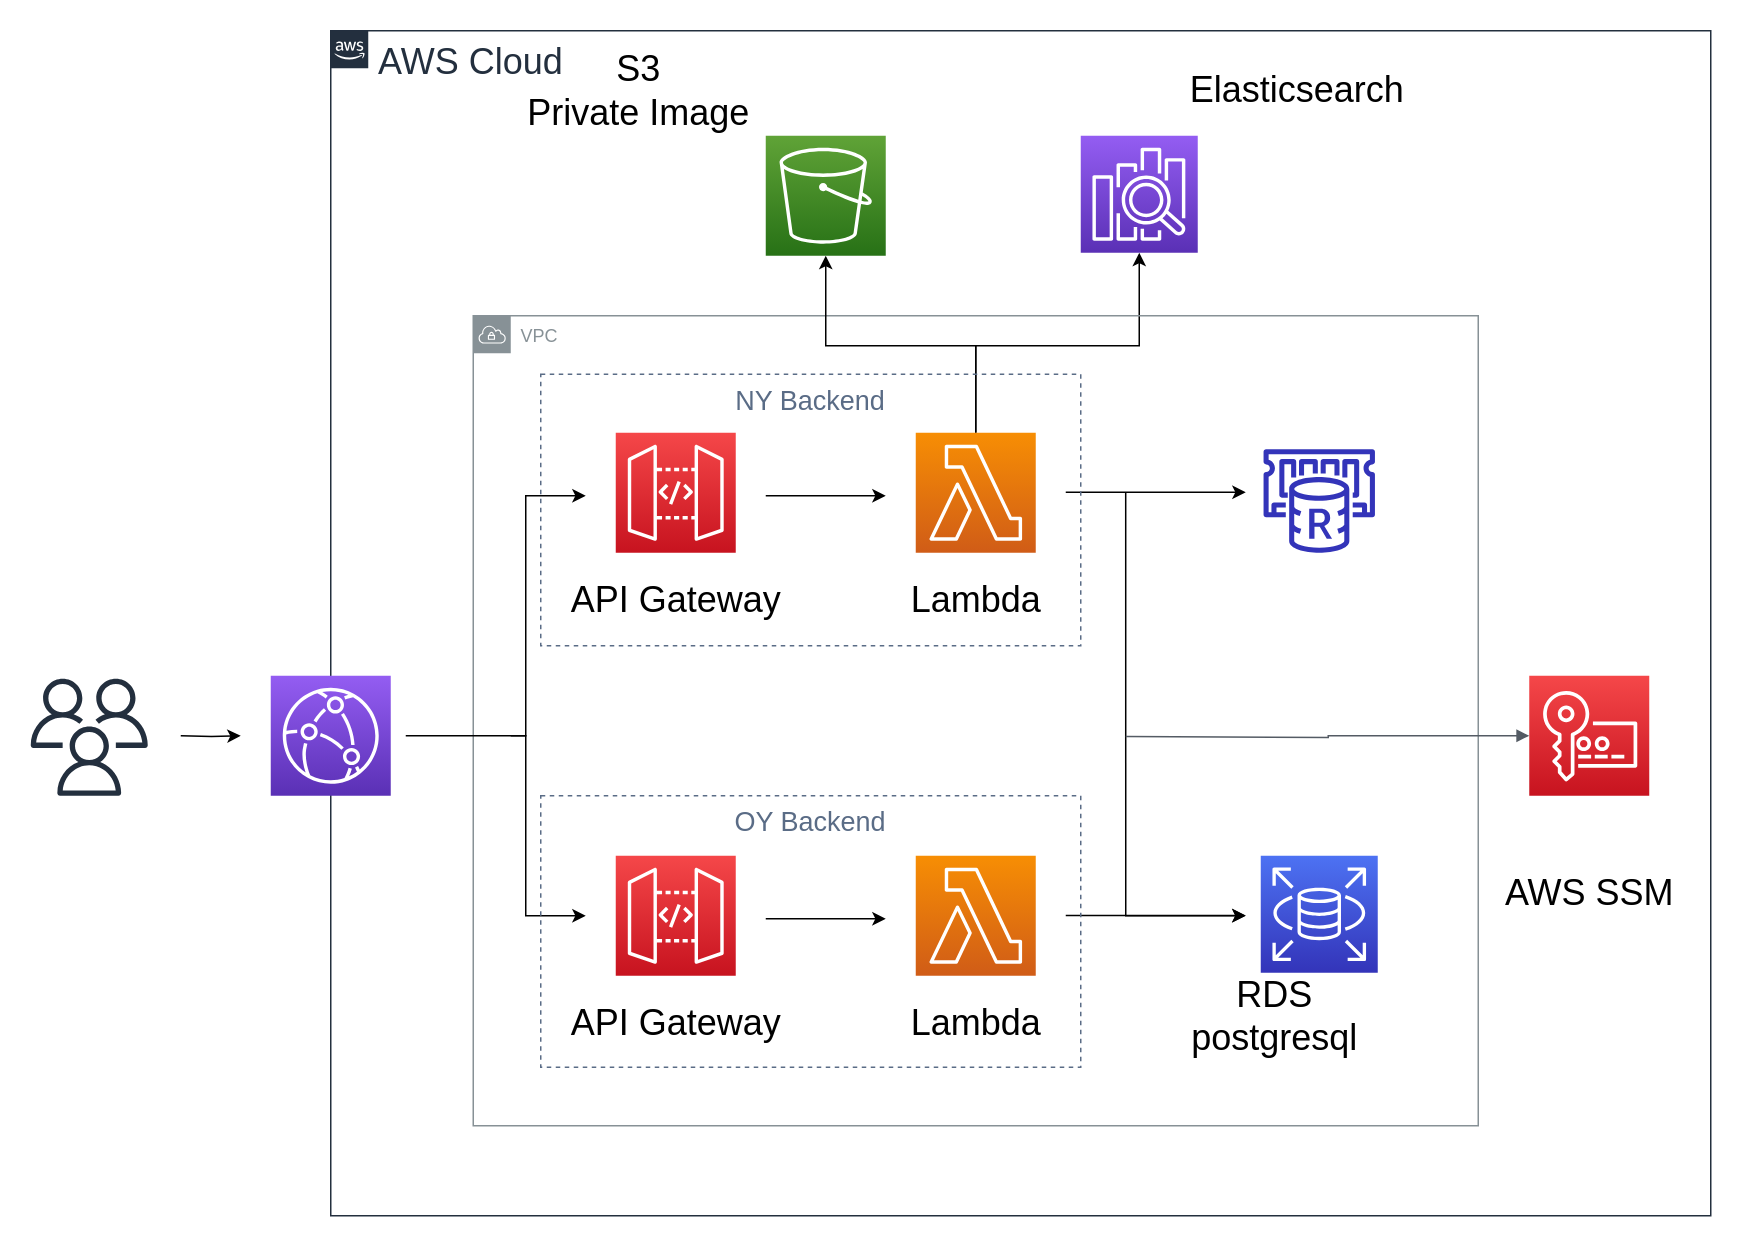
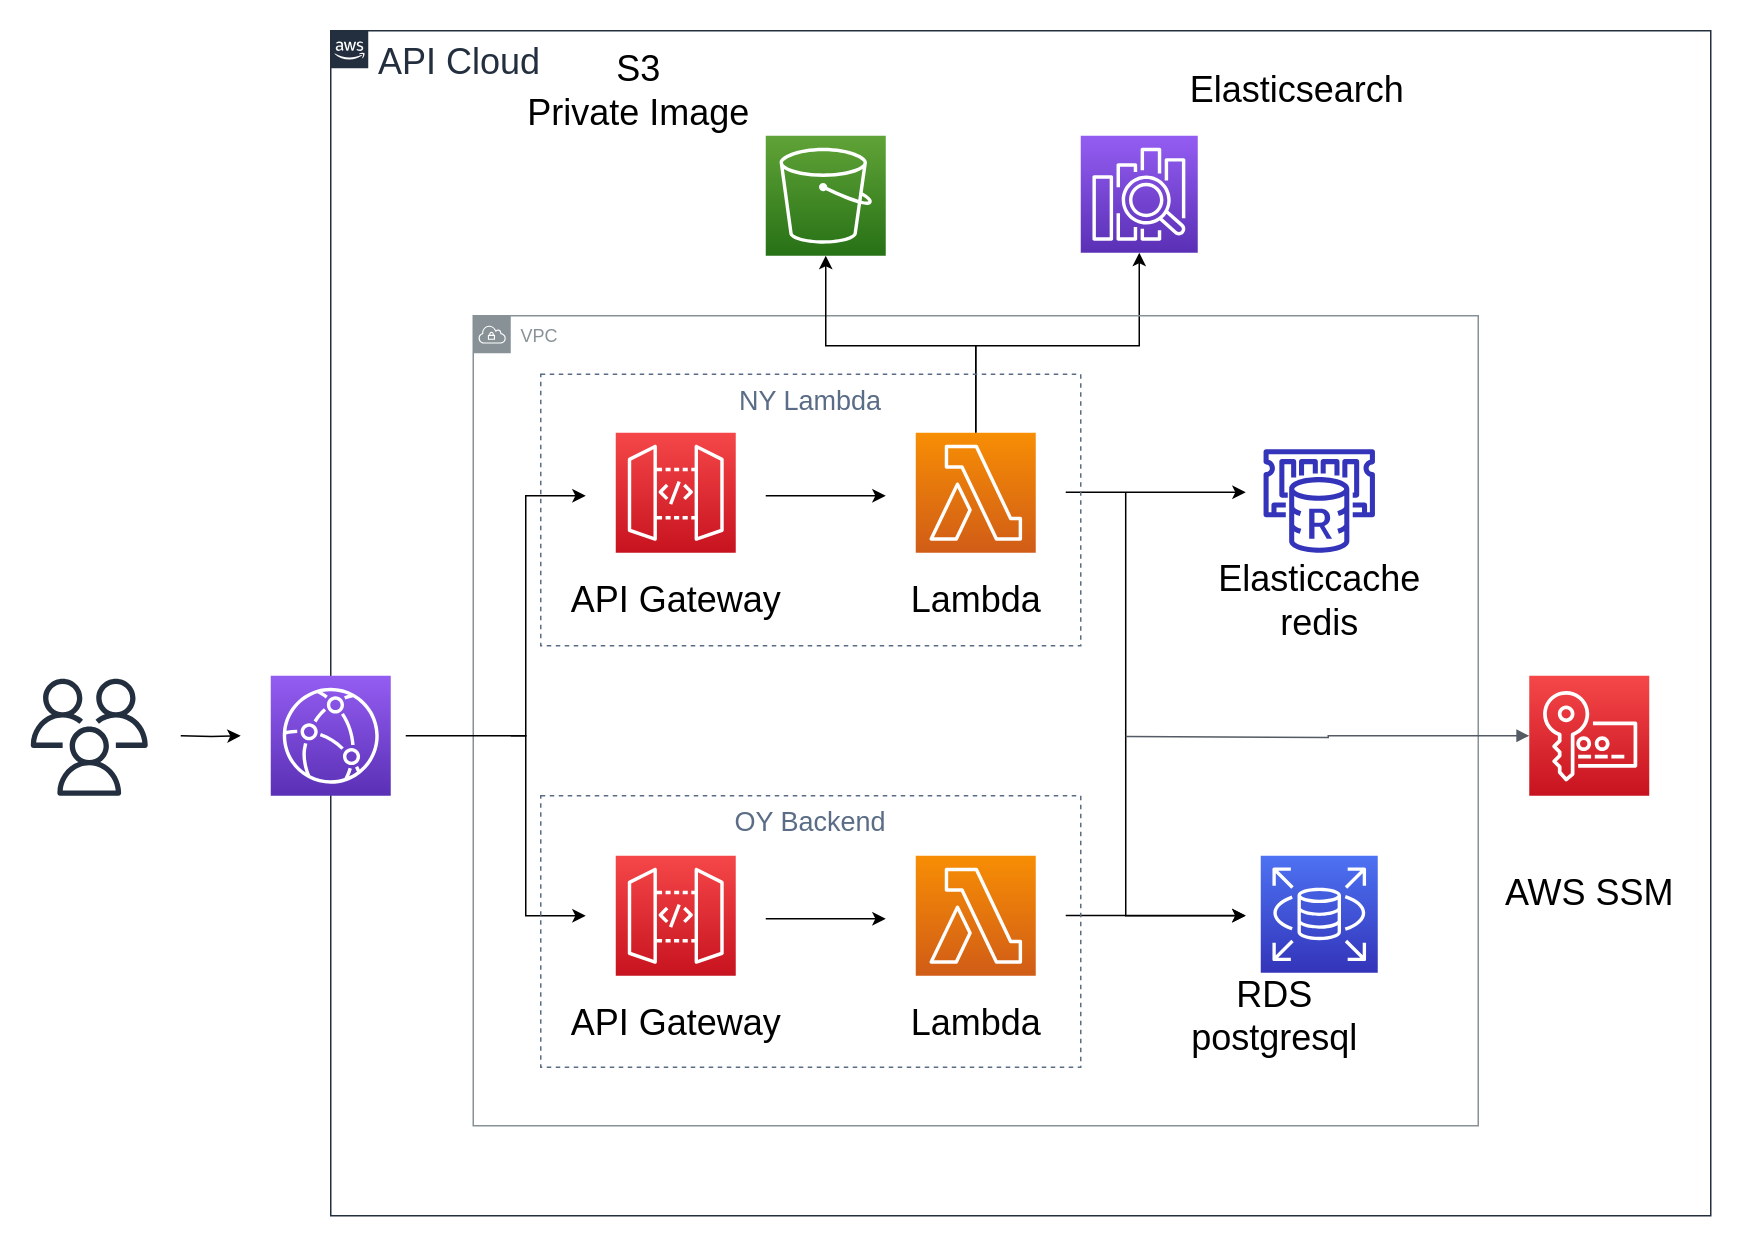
- <mxCell id="4" value="&lt;font style=&quot;font-size: 24px&quot;&gt;AWS Cloud&lt;/font&gt;" style="points=[[0,0],[0.25,0],[0.5,0],[0.75,0],[1,0],[1,0.25],[1,0.5],[1,0.75],[1,1],[0.75,1],[0.5,1],[0.25,1],[0,1],[0,0.75],[0,0.5],[0,0.25]];outlineConnect=0;gradientColor=none;html=1;whiteSpace=wrap;fontSize=12;fontStyle=0;shape=mxgraph.aws4.group;grIcon=mxgraph.aws4.group_aws_cloud_alt;strokeColor=#232F3E;fillColor=none;verticalAlign=top;align=left;spacingLeft=30;fontColor=#232F3E;dashed=0;" vertex="1" parent="1"><mxGeometry x="220" y="20" width="920" height="790" as="geometry" /></mxCell>
+ <mxCell id="4" value="&lt;font style=&quot;font-size: 24px&quot;&gt;API Cloud&lt;/font&gt;" style="points=[[0,0],[0.25,0],[0.5,0],[0.75,0],[1,0],[1,0.25],[1,0.5],[1,0.75],[1,1],[0.75,1],[0.5,1],[0.25,1],[0,1],[0,0.75],[0,0.5],[0,0.25]];outlineConnect=0;gradientColor=none;html=1;whiteSpace=wrap;fontSize=12;fontStyle=0;shape=mxgraph.aws4.group;grIcon=mxgraph.aws4.group_aws_cloud_alt;strokeColor=#232F3E;fillColor=none;verticalAlign=top;align=left;spacingLeft=30;fontColor=#232F3E;dashed=0;" vertex="1" parent="1"><mxGeometry x="220" y="20" width="920" height="790" as="geometry" /></mxCell>
- <mxCell id="36" value="NY Backend" style="fillColor=none;strokeColor=#5A6C86;dashed=1;verticalAlign=top;fontStyle=0;fontColor=#5A6C86;fontSize=18;" vertex="1" parent="1"><mxGeometry x="360" y="249" width="360" height="181" as="geometry" /></mxCell>
+ <mxCell id="36" value="NY Lambda" style="fillColor=none;strokeColor=#5A6C86;dashed=1;verticalAlign=top;fontStyle=0;fontColor=#5A6C86;fontSize=18;" vertex="1" parent="1"><mxGeometry x="360" y="249" width="360" height="181" as="geometry" /></mxCell>
+ <mxCell id="28" value="&lt;font style=&quot;font-size: 24px&quot;&gt;Elasticcache&lt;br&gt;redis&lt;br&gt;&lt;/font&gt;" style="text;html=1;resizable=0;autosize=1;align=center;verticalAlign=middle;points=[];fillColor=none;strokeColor=none;rounded=0;" vertex="1" parent="1"><mxGeometry x="804" y="380" width="150" height="40" as="geometry" /></mxCell>
